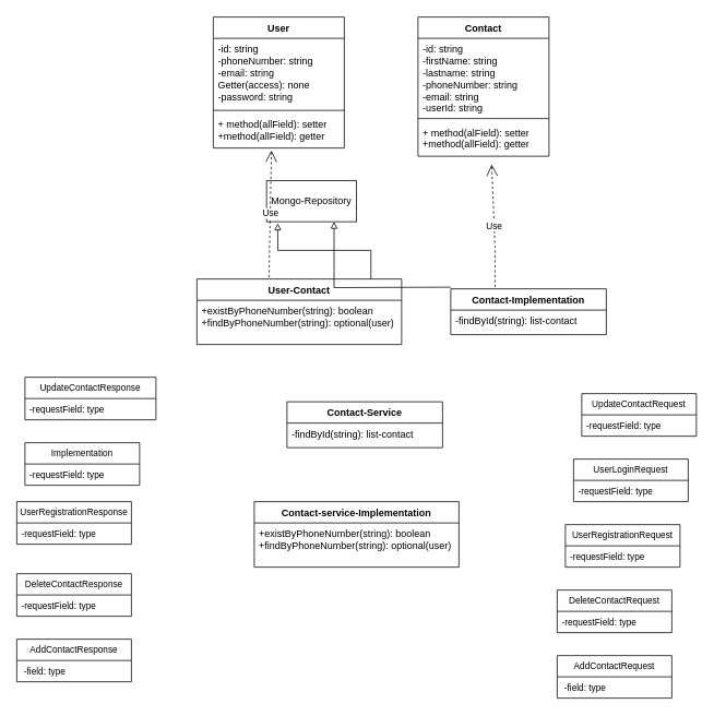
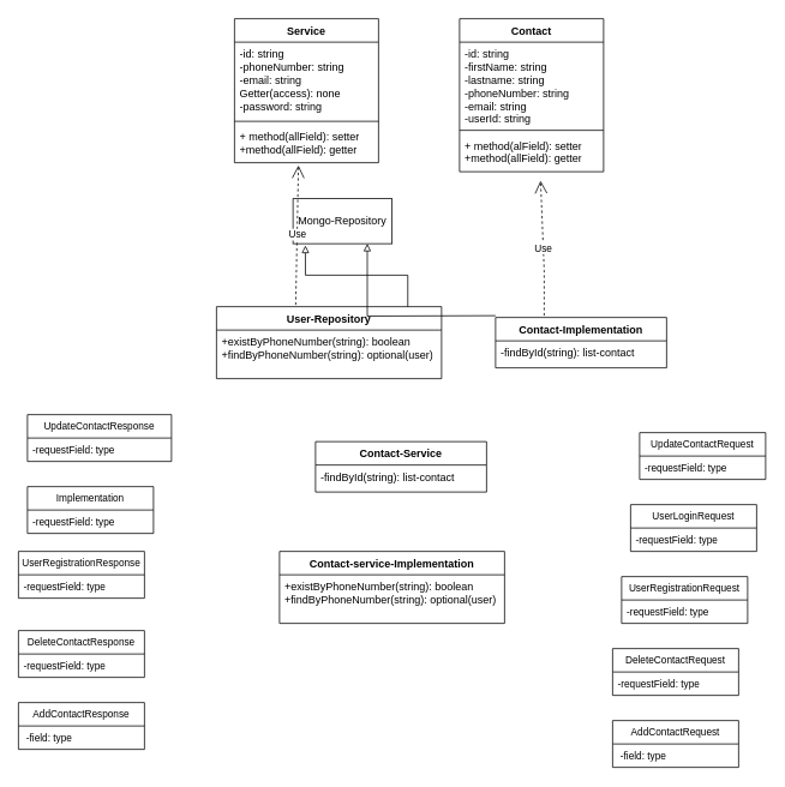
- <mxCell id="6" value="User" style="swimlane;fontStyle=1;align=center;verticalAlign=top;childLayout=stackLayout;horizontal=1;startSize=26;horizontalStack=0;resizeParent=1;resizeParentMax=0;resizeLast=0;collapsible=1;marginBottom=0;whiteSpace=wrap;html=1;" parent="1" vertex="1"><mxGeometry x="260" y="20" width="160" height="160" as="geometry" /></mxCell>
+ <mxCell id="6" value="Service" style="swimlane;fontStyle=1;align=center;verticalAlign=top;childLayout=stackLayout;horizontal=1;startSize=26;horizontalStack=0;resizeParent=1;resizeParentMax=0;resizeLast=0;collapsible=1;marginBottom=0;whiteSpace=wrap;html=1;" parent="1" vertex="1"><mxGeometry x="260" y="20" width="160" height="160" as="geometry" /></mxCell>
- <mxCell id="11" value="User-Contact" style="swimlane;fontStyle=1;align=center;verticalAlign=top;childLayout=stackLayout;horizontal=1;startSize=26;horizontalStack=0;resizeParent=1;resizeParentMax=0;resizeLast=0;collapsible=1;marginBottom=0;whiteSpace=wrap;html=1;" parent="1" vertex="1"><mxGeometry x="240" y="340" width="250" height="80" as="geometry" /></mxCell>
+ <mxCell id="11" value="User-Repository" style="swimlane;fontStyle=1;align=center;verticalAlign=top;childLayout=stackLayout;horizontal=1;startSize=26;horizontalStack=0;resizeParent=1;resizeParentMax=0;resizeLast=0;collapsible=1;marginBottom=0;whiteSpace=wrap;html=1;" parent="1" vertex="1"><mxGeometry x="240" y="340" width="250" height="80" as="geometry" /></mxCell>
